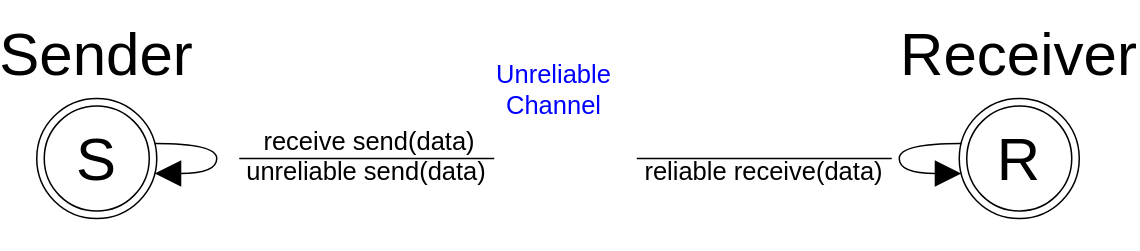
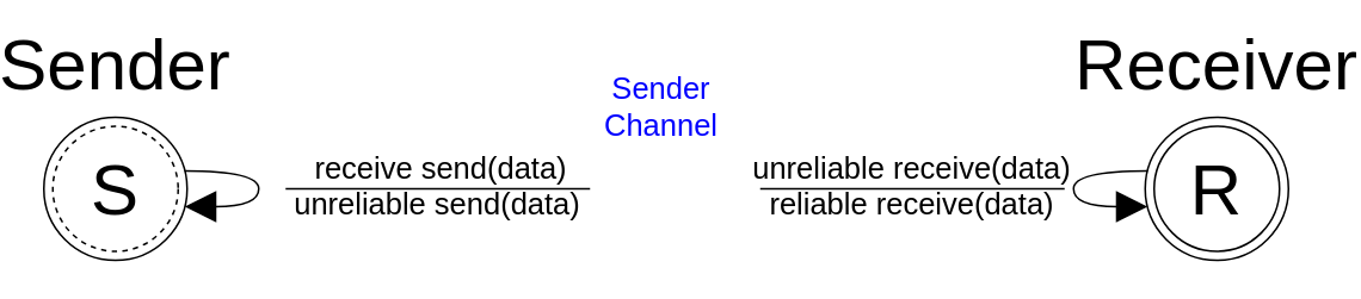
- <mxCell id="16" value="Unreliable&lt;br&gt;Channel" style="text;html=1;strokeColor=none;fillColor=none;align=center;verticalAlign=middle;whiteSpace=wrap;rounded=0;fontSize=17;fontColor=#0000FF;" vertex="1" parent="1"><mxGeometry x="325" y="50" width="80" height="20" as="geometry" /></mxCell>
+ <mxCell id="16" value="Sender&lt;br&gt;Channel" style="text;html=1;strokeColor=none;fillColor=none;align=center;verticalAlign=middle;whiteSpace=wrap;rounded=0;fontSize=17;fontColor=#0000FF;" vertex="1" parent="1"><mxGeometry x="325" y="50" width="80" height="20" as="geometry" /></mxCell>
+ <mxCell id="13" value="unreliable receive(data)" style="text;html=1;strokeColor=none;fillColor=none;align=center;verticalAlign=middle;whiteSpace=wrap;rounded=0;fontSize=17;" vertex="1" parent="1"><mxGeometry x="415" y="85" width="180" height="20" as="geometry" /></mxCell>
- <mxCell id="5" value="S" style="ellipse;whiteSpace=wrap;html=1;aspect=fixed;fontSize=40;" vertex="1" parent="1"><mxGeometry x="25" y="70" width="70" height="70" as="geometry" /></mxCell>
+ <mxCell id="5" value="S" style="ellipse;whiteSpace=wrap;html=1;aspect=fixed;fontSize=40;dashed=1;" vertex="1" parent="1"><mxGeometry x="25" y="70" width="70" height="70" as="geometry" /></mxCell>
